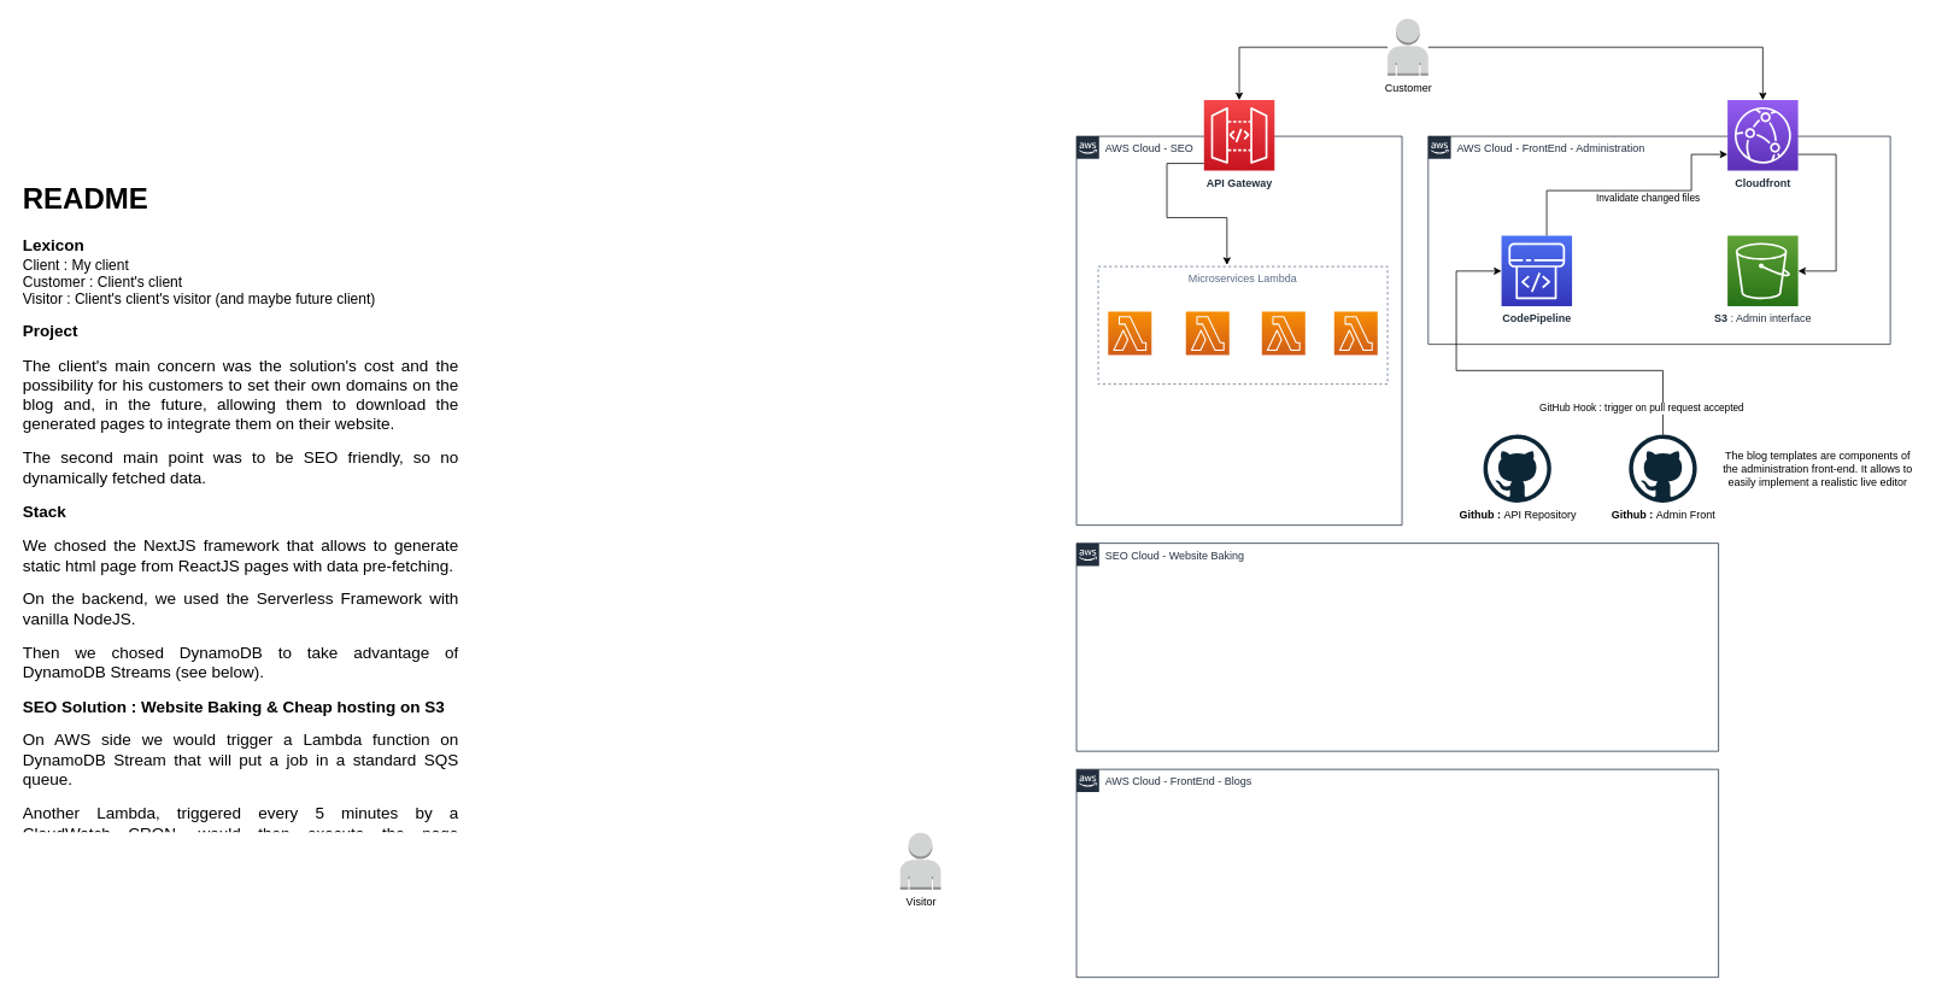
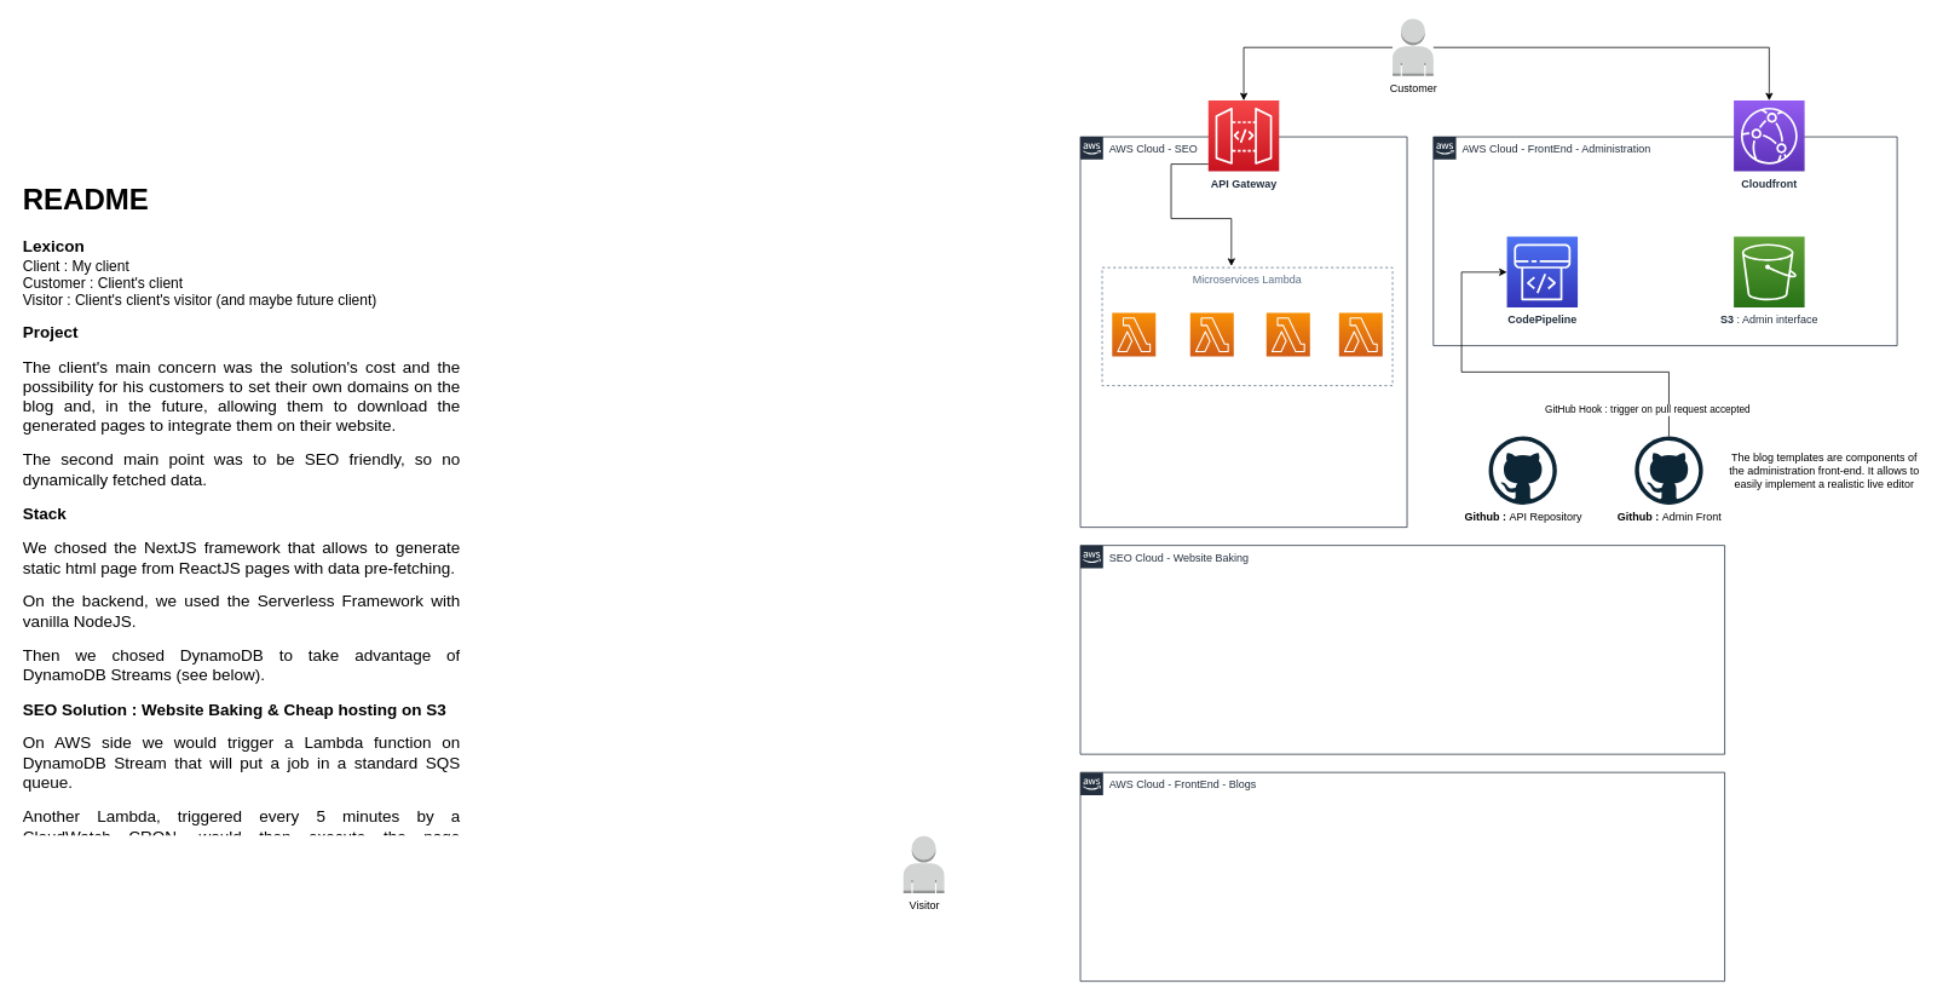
- <mxCell id="19" style="edgeStyle=orthogonalEdgeStyle;rounded=0;orthogonalLoop=1;jettySize=auto;html=1;" edge="1" parent="1" source="21" target="18"><mxGeometry relative="1" as="geometry"><Array as="points"><mxPoint x="1710" y="210" /><mxPoint x="1870" y="210" /><mxPoint x="1870" y="170" /></Array></mxGeometry></mxCell>
- <mxCell id="20" value="Invalidate changed files" style="edgeLabel;html=1;align=center;verticalAlign=middle;resizable=0;points=[];" vertex="1" connectable="0" parent="19"><mxGeometry x="0.11" y="-7" relative="1" as="geometry"><mxPoint as="offset" /></mxGeometry></mxCell>
- <mxCell id="17" style="edgeStyle=orthogonalEdgeStyle;rounded=0;orthogonalLoop=1;jettySize=auto;html=1;" edge="1" parent="1" source="18" target="16"><mxGeometry relative="1" as="geometry"><Array as="points"><mxPoint x="2030" y="170" /><mxPoint x="2030" y="299" /></Array></mxGeometry></mxCell>
